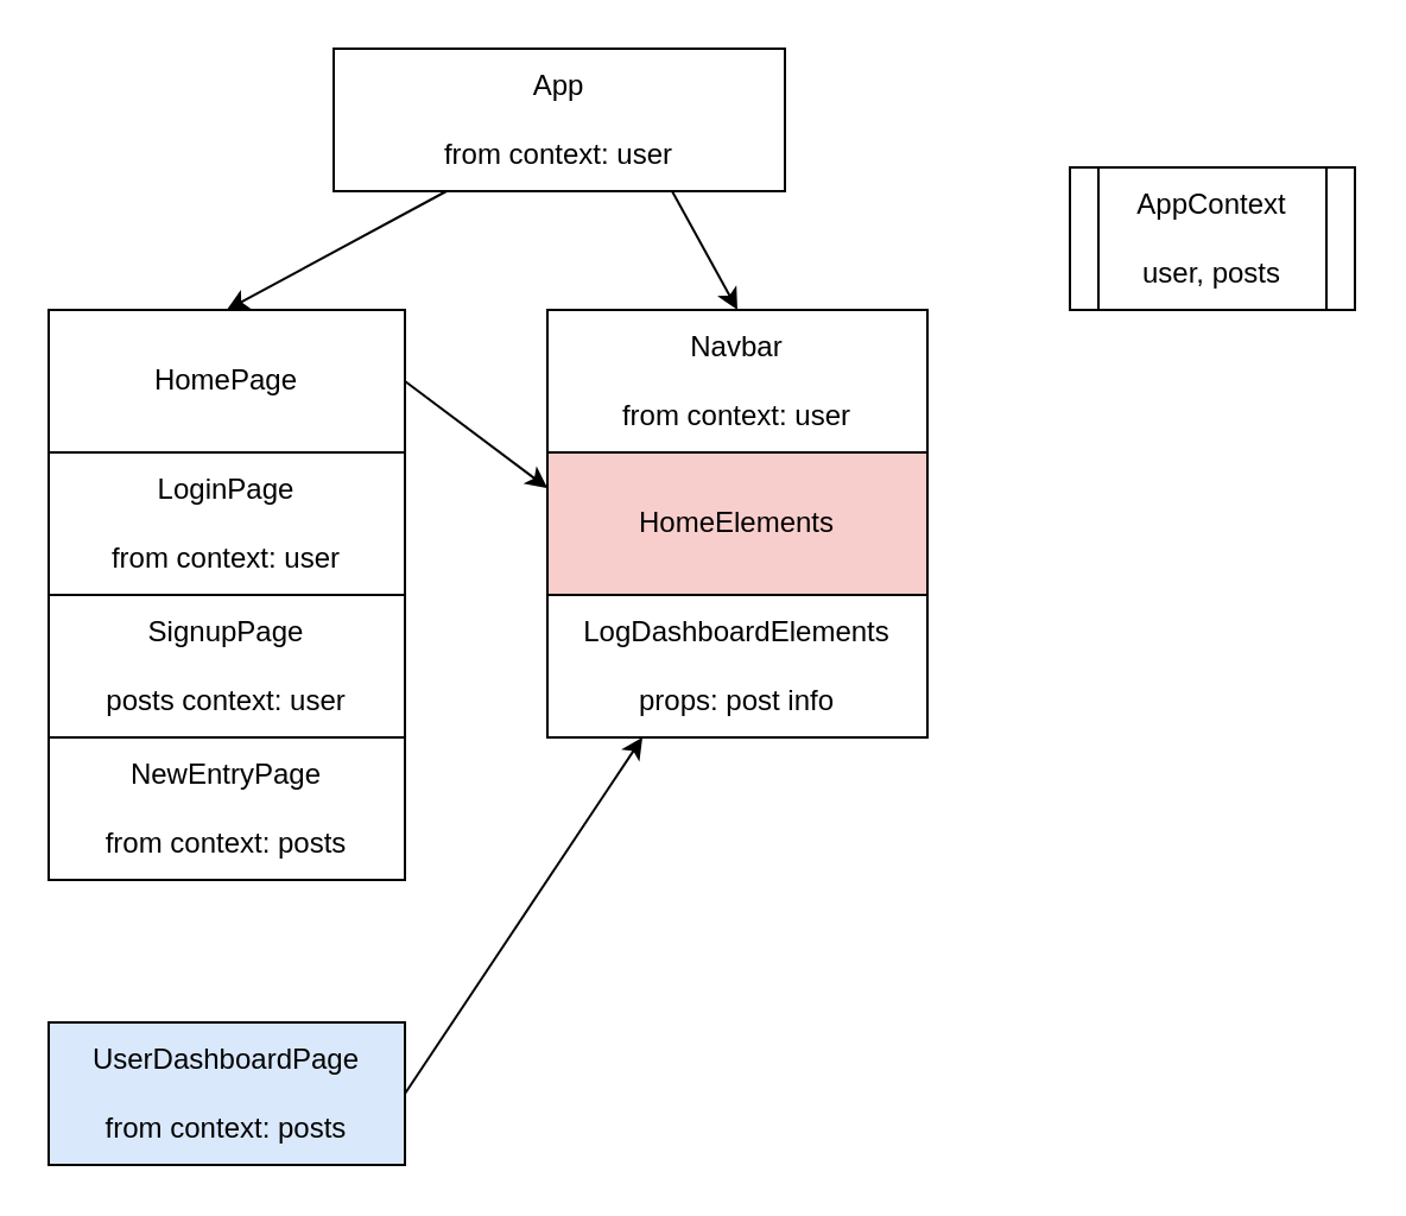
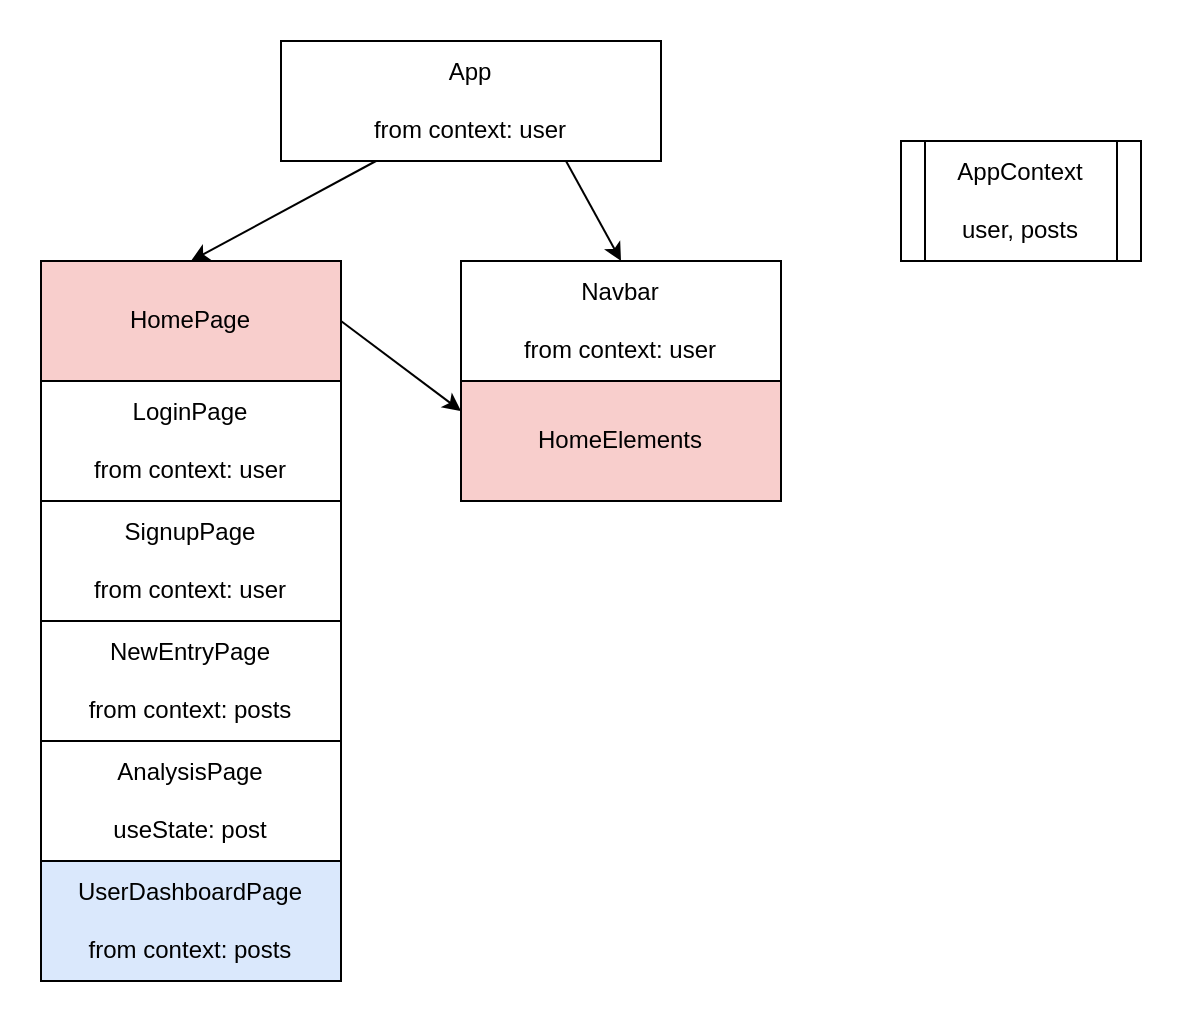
- <mxCell id="7" value="HomePage" style="rounded=0;whiteSpace=wrap;html=1;" parent="1" vertex="1"><mxGeometry x="20" y="130" width="150" height="60" as="geometry" /></mxCell>
+ <mxCell id="7" value="HomePage" style="rounded=0;whiteSpace=wrap;html=1;fillColor=#f8cecc;" parent="1" vertex="1"><mxGeometry x="20" y="130" width="150" height="60" as="geometry" /></mxCell>
- <mxCell id="15" value="SignupPage&lt;br&gt;&lt;br&gt;posts context: user" style="rounded=0;whiteSpace=wrap;html=1;" parent="1" vertex="1"><mxGeometry x="20" y="250" width="150" height="60" as="geometry" /></mxCell>
+ <mxCell id="15" value="SignupPage&lt;br&gt;&lt;br&gt;from context: user" style="rounded=0;whiteSpace=wrap;html=1;" parent="1" vertex="1"><mxGeometry x="20" y="250" width="150" height="60" as="geometry" /></mxCell>
- <mxCell id="16" value="LogDashboardElements&lt;br&gt;&lt;br&gt;props: post info" style="rounded=0;whiteSpace=wrap;html=1;" parent="1" vertex="1"><mxGeometry x="230" y="250" width="160" height="60" as="geometry" /></mxCell>
- <mxCell id="10" style="edgeStyle=none;html=1;exitX=1;exitY=0.5;exitDx=0;exitDy=0;entryX=0.25;entryY=1;entryDx=0;entryDy=0;" parent="1" source="11" target="16" edge="1"><mxGeometry relative="1" as="geometry" /></mxCell>
+ <mxCell id="9" value="AnalysisPage&lt;br&gt;&lt;br&gt;useState: post" style="rounded=0;whiteSpace=wrap;html=1;" parent="1" vertex="1"><mxGeometry x="20" y="370" width="150" height="60" as="geometry" /></mxCell>
